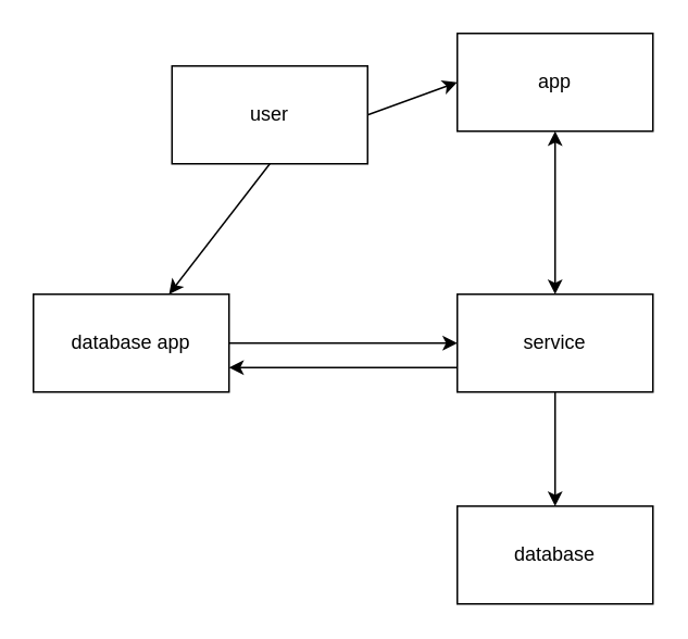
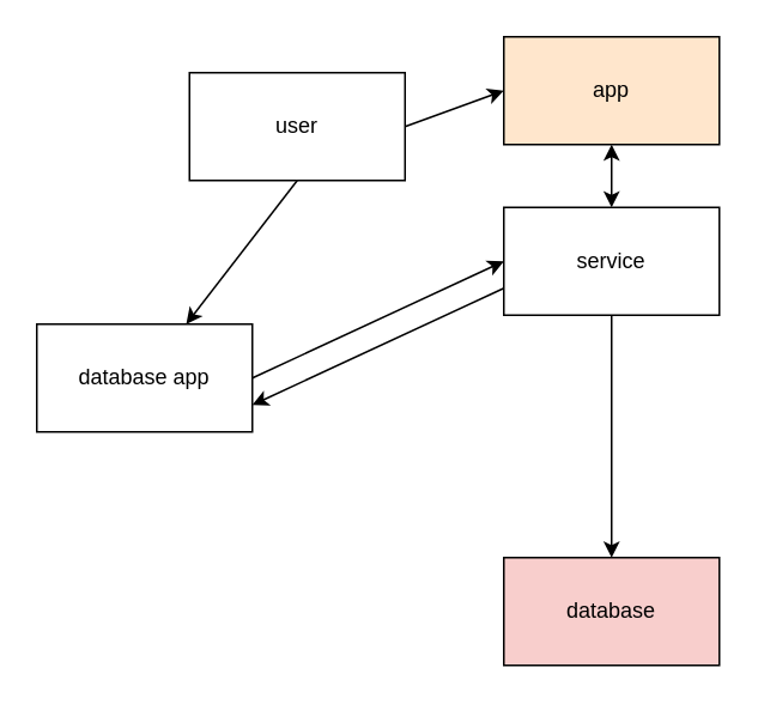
- <mxCell id="3" value="app" style="rounded=0;whiteSpace=wrap;html=1;" vertex="1" parent="1"><mxGeometry x="280" y="20" width="120" height="60" as="geometry" /></mxCell>
+ <mxCell id="3" value="app" style="rounded=0;whiteSpace=wrap;html=1;fillColor=#ffe6cc;" vertex="1" parent="1"><mxGeometry x="280" y="20" width="120" height="60" as="geometry" /></mxCell>
- <mxCell id="5" value="service" style="rounded=0;whiteSpace=wrap;html=1;" vertex="1" parent="1"><mxGeometry x="280" y="180" width="120" height="60" as="geometry" /></mxCell>
+ <mxCell id="5" value="service" style="rounded=0;whiteSpace=wrap;html=1;" vertex="1" parent="1"><mxGeometry x="280" y="115" width="120" height="60" as="geometry" /></mxCell>
- <mxCell id="6" value="database" style="rounded=0;whiteSpace=wrap;html=1;" vertex="1" parent="1"><mxGeometry x="280" y="310" width="120" height="60" as="geometry" /></mxCell>
+ <mxCell id="6" value="database" style="rounded=0;whiteSpace=wrap;html=1;fillColor=#f8cecc;" vertex="1" parent="1"><mxGeometry x="280" y="310" width="120" height="60" as="geometry" /></mxCell>
